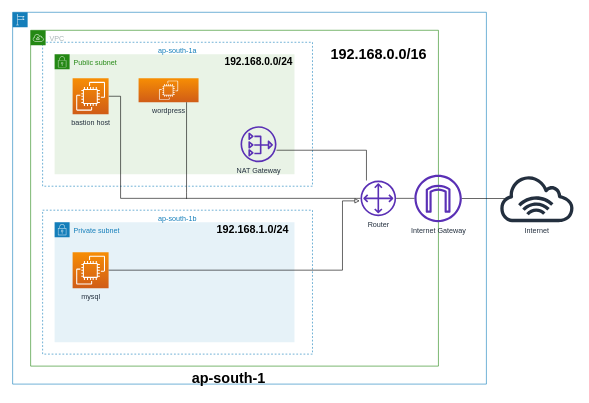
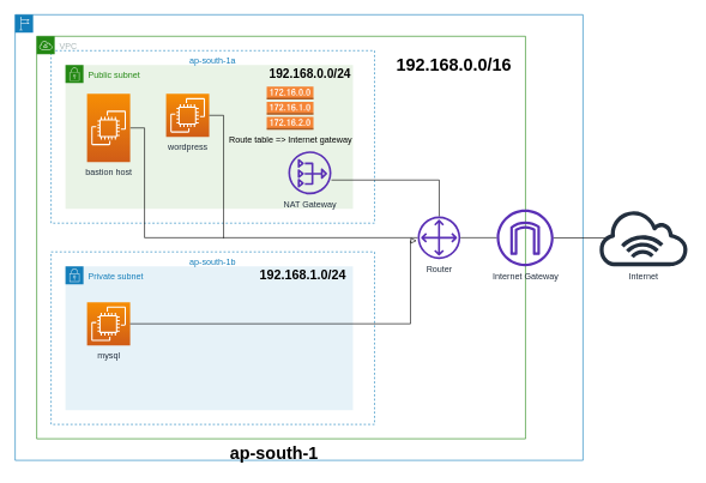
- <mxCell id="11" value="wordpress" style="outlineConnect=0;fontColor=#232F3E;gradientColor=#F78E04;gradientDirection=north;fillColor=#D05C17;strokeColor=#ffffff;dashed=0;verticalLabelPosition=bottom;verticalAlign=top;align=center;html=1;fontSize=12;fontStyle=0;aspect=fixed;shape=mxgraph.aws4.resourceIcon;resIcon=mxgraph.aws4.ec2;" vertex="1" parent="1"><mxGeometry x="230" y="130" width="100" height="40" as="geometry" /></mxCell>
+ <mxCell id="11" value="wordpress" style="outlineConnect=0;fontColor=#232F3E;gradientColor=#F78E04;gradientDirection=north;fillColor=#D05C17;strokeColor=#ffffff;dashed=0;verticalLabelPosition=bottom;verticalAlign=top;align=center;html=1;fontSize=12;fontStyle=0;aspect=fixed;shape=mxgraph.aws4.resourceIcon;resIcon=mxgraph.aws4.ec2;" vertex="1" parent="1"><mxGeometry x="230" y="130" width="60" height="60" as="geometry" /></mxCell>
+ <mxCell id="22" value="Route table =&amp;gt; Internet gateway" style="outlineConnect=0;dashed=0;verticalLabelPosition=bottom;verticalAlign=top;align=center;html=1;shape=mxgraph.aws3.route_table;fillColor=#F58536;gradientColor=none;" vertex="1" parent="1"><mxGeometry x="370" y="120" width="65" height="60" as="geometry" /></mxCell>
- <mxCell id="14" value="bastion host" style="outlineConnect=0;fontColor=#232F3E;gradientColor=#F78E04;gradientDirection=north;fillColor=#D05C17;strokeColor=#ffffff;dashed=0;verticalLabelPosition=bottom;verticalAlign=top;align=center;html=1;fontSize=12;fontStyle=0;aspect=fixed;shape=mxgraph.aws4.resourceIcon;resIcon=mxgraph.aws4.ec2;" vertex="1" parent="1"><mxGeometry x="120" y="130" width="60" height="60" as="geometry" /></mxCell>
+ <mxCell id="14" value="bastion host" style="outlineConnect=0;fontColor=#232F3E;gradientColor=#F78E04;gradientDirection=north;fillColor=#D05C17;strokeColor=#ffffff;dashed=0;verticalLabelPosition=bottom;verticalAlign=top;align=center;html=1;fontSize=12;fontStyle=0;aspect=fixed;shape=mxgraph.aws4.resourceIcon;resIcon=mxgraph.aws4.ec2;" vertex="1" parent="1"><mxGeometry x="120" y="130" width="60" height="95" as="geometry" /></mxCell>
- <mxCell id="10" value="Router" style="outlineConnect=0;fontColor=#232F3E;gradientColor=none;fillColor=#5A30B5;strokeColor=none;dashed=0;verticalLabelPosition=bottom;verticalAlign=top;align=center;html=1;fontSize=12;fontStyle=0;aspect=fixed;pointerEvents=1;shape=mxgraph.aws4.customer_gateway;" vertex="1" parent="1"><mxGeometry x="600" y="300.5" width="59.5" height="59.5" as="geometry" /></mxCell>
+ <mxCell id="10" value="Router" style="outlineConnect=0;fontColor=#232F3E;gradientColor=none;fillColor=#5A30B5;strokeColor=none;dashed=0;verticalLabelPosition=bottom;verticalAlign=top;align=center;html=1;fontSize=12;fontStyle=0;aspect=fixed;pointerEvents=1;shape=mxgraph.aws4.customer_gateway;" vertex="1" parent="1"><mxGeometry x="580" y="300.5" width="59.5" height="59.5" as="geometry" /></mxCell>
